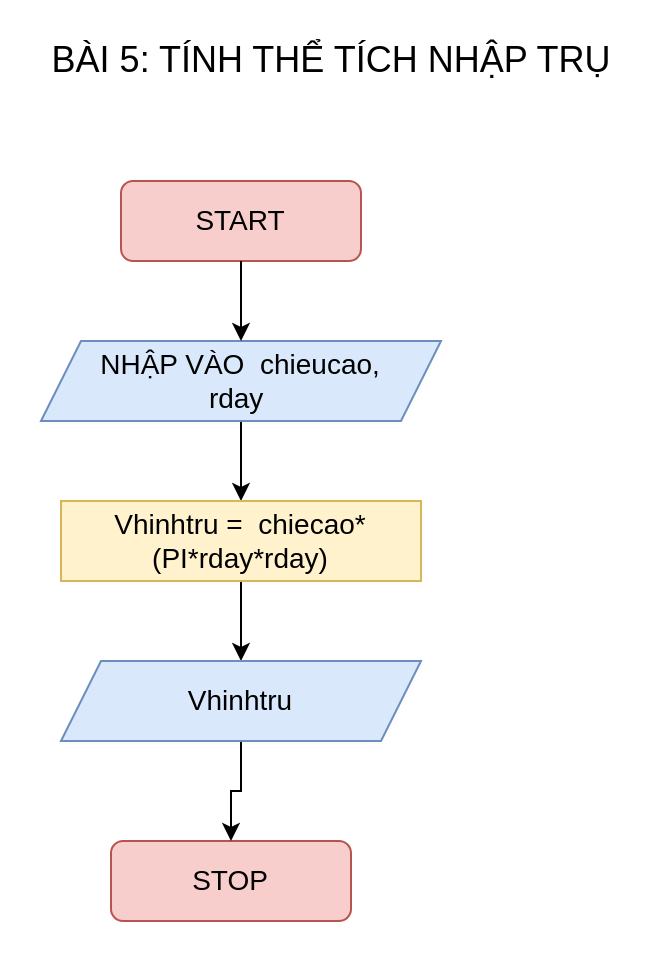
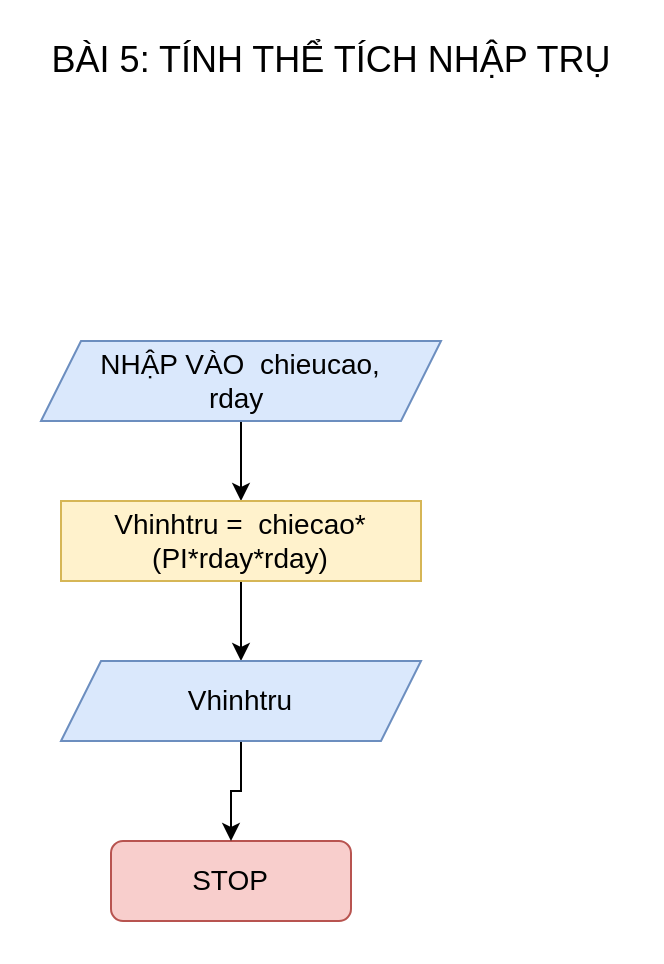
- <mxCell id="2" value="&lt;font style=&quot;font-size: 14px;&quot;&gt;START&lt;/font&gt;" style="rounded=1;whiteSpace=wrap;html=1;fontSize=12;glass=0;strokeWidth=1;shadow=0;fillColor=#f8cecc;strokeColor=#b85450;" parent="1" vertex="1"><mxGeometry x="60" y="90" width="120" height="40" as="geometry" /></mxCell>
- <mxCell id="9" value="" style="endArrow=classic;html=1;rounded=0;fontSize=14;exitX=0.5;exitY=1;exitDx=0;exitDy=0;" parent="1" source="2" target="6" edge="1"><mxGeometry width="50" height="50" relative="1" as="geometry"><mxPoint x="120" y="300" as="sourcePoint" /><mxPoint x="170" y="250" as="targetPoint" /><Array as="points"><mxPoint x="120" y="170" /></Array></mxGeometry></mxCell>
